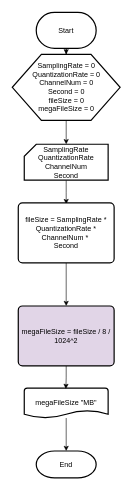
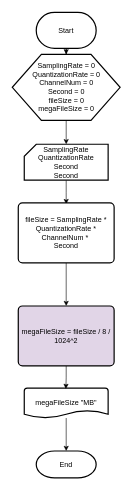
- <mxCell id="8" value="&lt;span style=&quot;white-space: nowrap&quot;&gt;SamplingRate&lt;/span&gt;&lt;br style=&quot;white-space: nowrap&quot;&gt;&lt;span style=&quot;white-space: nowrap&quot;&gt;QuantizationRate&lt;/span&gt;&lt;br style=&quot;white-space: nowrap&quot;&gt;&lt;span style=&quot;white-space: nowrap&quot;&gt;ChannelNum&lt;/span&gt;&lt;br style=&quot;white-space: nowrap&quot;&gt;&lt;span style=&quot;white-space: nowrap&quot;&gt;Second&lt;/span&gt;" style="verticalLabelPosition=middle;verticalAlign=middle;html=1;strokeWidth=2;shape=card;whiteSpace=wrap;size=20;arcSize=12;labelPosition=center;align=center;fontColor=#000000;textDirection=ltr;" parent="1" vertex="1"><mxGeometry x="40" y="240" width="140" height="60" as="geometry" /></mxCell>
+ <mxCell id="8" value="&lt;span style=&quot;white-space: nowrap&quot;&gt;SamplingRate&lt;/span&gt;&lt;br style=&quot;white-space: nowrap&quot;&gt;&lt;span style=&quot;white-space: nowrap&quot;&gt;QuantizationRate&lt;/span&gt;&lt;br style=&quot;white-space: nowrap&quot;&gt;&lt;span style=&quot;white-space: nowrap&quot;&gt;Second&lt;/span&gt;&lt;br style=&quot;white-space: nowrap&quot;&gt;&lt;span style=&quot;white-space: nowrap&quot;&gt;Second&lt;/span&gt;" style="verticalLabelPosition=middle;verticalAlign=middle;html=1;strokeWidth=2;shape=card;whiteSpace=wrap;size=20;arcSize=12;labelPosition=center;align=center;fontColor=#000000;textDirection=ltr;" parent="1" vertex="1"><mxGeometry x="40" y="240" width="140" height="60" as="geometry" /></mxCell>
